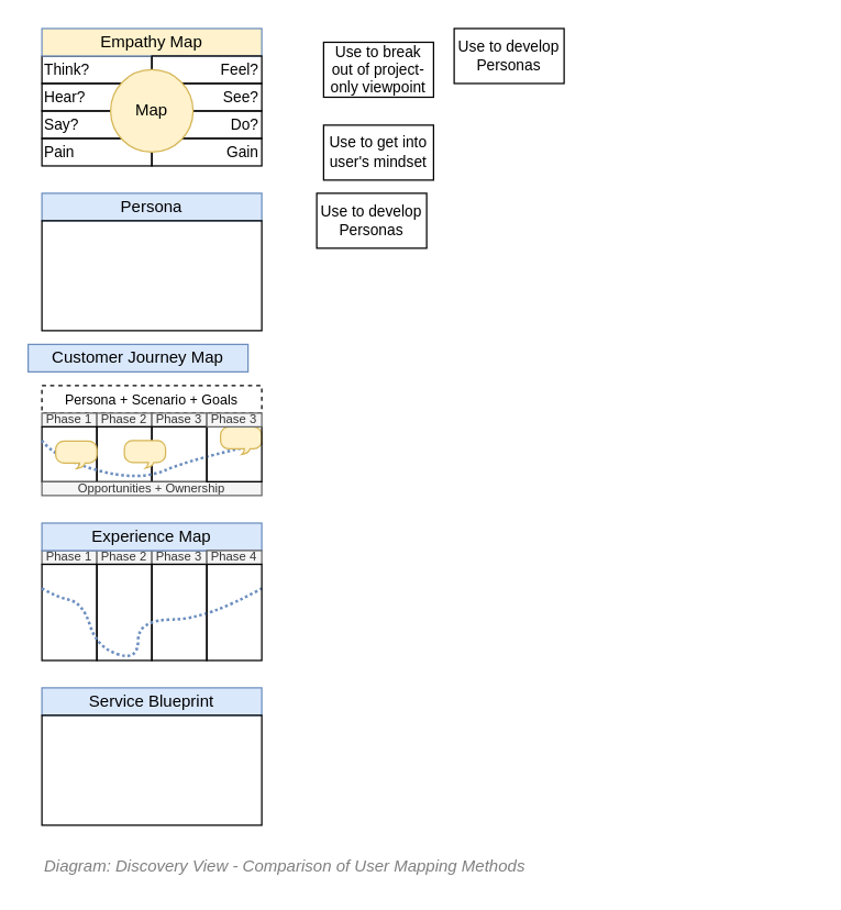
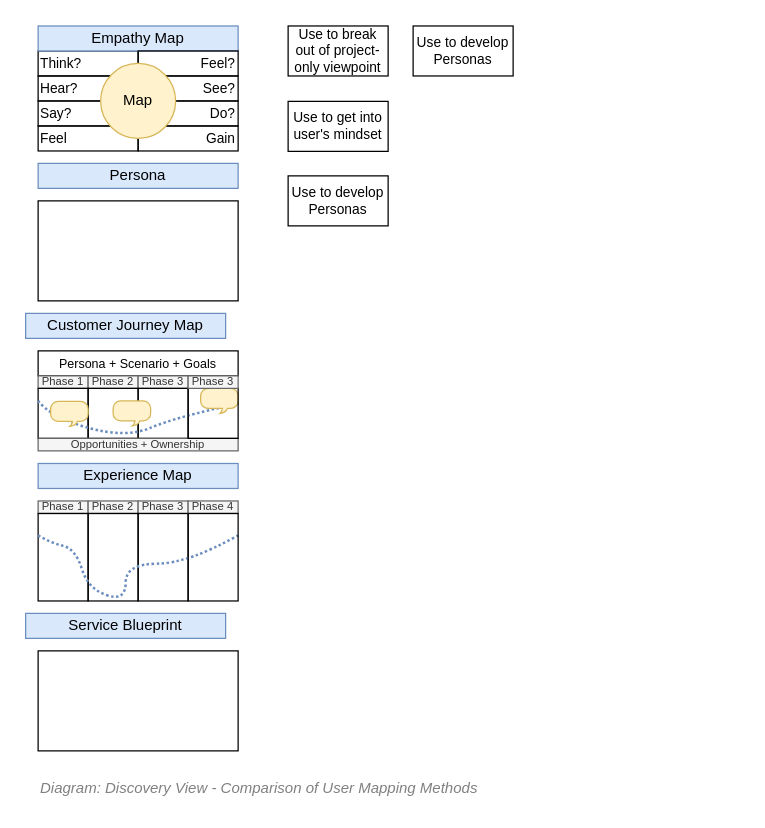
- <mxCell id="32" value="Empathy Map" style="rounded=0;whiteSpace=wrap;html=1;strokeWidth=1;fillColor=#fff2cc;fontSize=12;align=center;strokeColor=#6c8ebf;" vertex="1" parent="29"><mxGeometry width="160" height="20" as="geometry" /></mxCell>
+ <mxCell id="32" value="Empathy Map" style="rounded=0;whiteSpace=wrap;html=1;strokeWidth=1;fillColor=#dae8fc;fontSize=12;align=center;strokeColor=#6c8ebf;" vertex="1" parent="29"><mxGeometry width="160" height="20" as="geometry" /></mxCell>
- <mxCell id="26" value="Use to break out of project- only viewpoint" style="rounded=0;whiteSpace=wrap;html=1;strokeWidth=1;fillColor=none;fontSize=11;align=center;" vertex="1" parent="1"><mxGeometry x="235" y="30.08" width="80" height="40" as="geometry" /></mxCell>
+ <mxCell id="26" value="Use to break out of project- only viewpoint" style="rounded=0;whiteSpace=wrap;html=1;strokeWidth=1;fillColor=none;fontSize=11;align=center;" vertex="1" parent="1"><mxGeometry x="230" y="20.08" width="80" height="40" as="geometry" /></mxCell>
- <mxCell id="33" value="Pain" style="rounded=0;whiteSpace=wrap;html=1;strokeWidth=1;fillColor=none;fontSize=11;align=left;" vertex="1" parent="29"><mxGeometry y="80" width="80" height="20" as="geometry" /></mxCell>
+ <mxCell id="33" value="Feel" style="rounded=0;whiteSpace=wrap;html=1;strokeWidth=1;fillColor=none;fontSize=11;align=left;" vertex="1" parent="29"><mxGeometry y="80" width="80" height="20" as="geometry" /></mxCell>
- <mxCell id="27" value="Use to get into user's mindset" style="rounded=0;whiteSpace=wrap;html=1;strokeWidth=1;fillColor=none;fontSize=11;align=center;" vertex="1" parent="1"><mxGeometry x="235" y="90.4" width="80" height="40" as="geometry" /></mxCell>
+ <mxCell id="27" value="Use to get into user's mindset" style="rounded=0;whiteSpace=wrap;html=1;strokeWidth=1;fillColor=none;fontSize=11;align=center;" vertex="1" parent="1"><mxGeometry x="230" y="80.4" width="80" height="40" as="geometry" /></mxCell>
- <mxCell id="44" value="Persona" style="rounded=0;whiteSpace=wrap;html=1;strokeWidth=1;fillColor=#dae8fc;fontSize=12;align=center;strokeColor=#6c8ebf;" vertex="1" parent="1"><mxGeometry x="30" y="140" width="160" height="20" as="geometry" /></mxCell>
+ <mxCell id="44" value="Persona" style="rounded=0;whiteSpace=wrap;html=1;strokeWidth=1;fillColor=#dae8fc;fontSize=12;align=center;strokeColor=#6c8ebf;" vertex="1" parent="1"><mxGeometry x="30" y="130" width="160" height="20" as="geometry" /></mxCell>
- <mxCell id="11" value="Persona + Scenario + Goals" style="rounded=0;whiteSpace=wrap;html=1;strokeWidth=1;fillColor=none;fontSize=10;align=center;dashed=1;" vertex="1" parent="1"><mxGeometry x="30" y="280" width="160" height="20" as="geometry" /></mxCell>
+ <mxCell id="11" value="Persona + Scenario + Goals" style="rounded=0;whiteSpace=wrap;html=1;strokeWidth=1;fillColor=none;fontSize=10;align=center;" vertex="1" parent="1"><mxGeometry x="30" y="280" width="160" height="20" as="geometry" /></mxCell>
- <mxCell id="10" value="Experience Map" style="rounded=0;whiteSpace=wrap;html=1;strokeWidth=1;fillColor=#dae8fc;fontSize=12;align=center;strokeColor=#6c8ebf;" vertex="1" parent="1"><mxGeometry x="30" y="380.08" width="160" height="20" as="geometry" /></mxCell>
+ <mxCell id="10" value="Experience Map" style="rounded=0;whiteSpace=wrap;html=1;strokeWidth=1;fillColor=#dae8fc;fontSize=12;align=center;strokeColor=#6c8ebf;" vertex="1" parent="1"><mxGeometry x="30" y="370.08" width="160" height="20" as="geometry" /></mxCell>
- <mxCell id="24" value="Service Blueprint" style="rounded=0;whiteSpace=wrap;html=1;strokeWidth=1;fillColor=#dae8fc;fontSize=12;align=center;strokeColor=#6c8ebf;" vertex="1" parent="1"><mxGeometry x="30" y="500" width="160" height="20" as="geometry" /></mxCell>
+ <mxCell id="24" value="Service Blueprint" style="rounded=0;whiteSpace=wrap;html=1;strokeWidth=1;fillColor=#dae8fc;fontSize=12;align=center;strokeColor=#6c8ebf;" vertex="1" parent="1"><mxGeometry x="20" y="490" width="160" height="20" as="geometry" /></mxCell>
